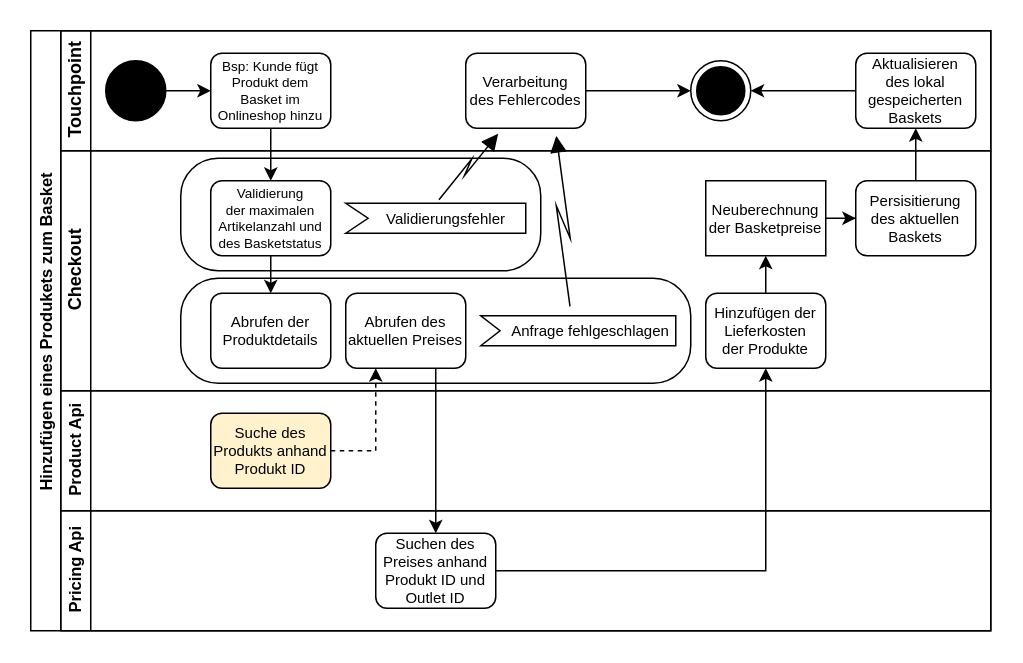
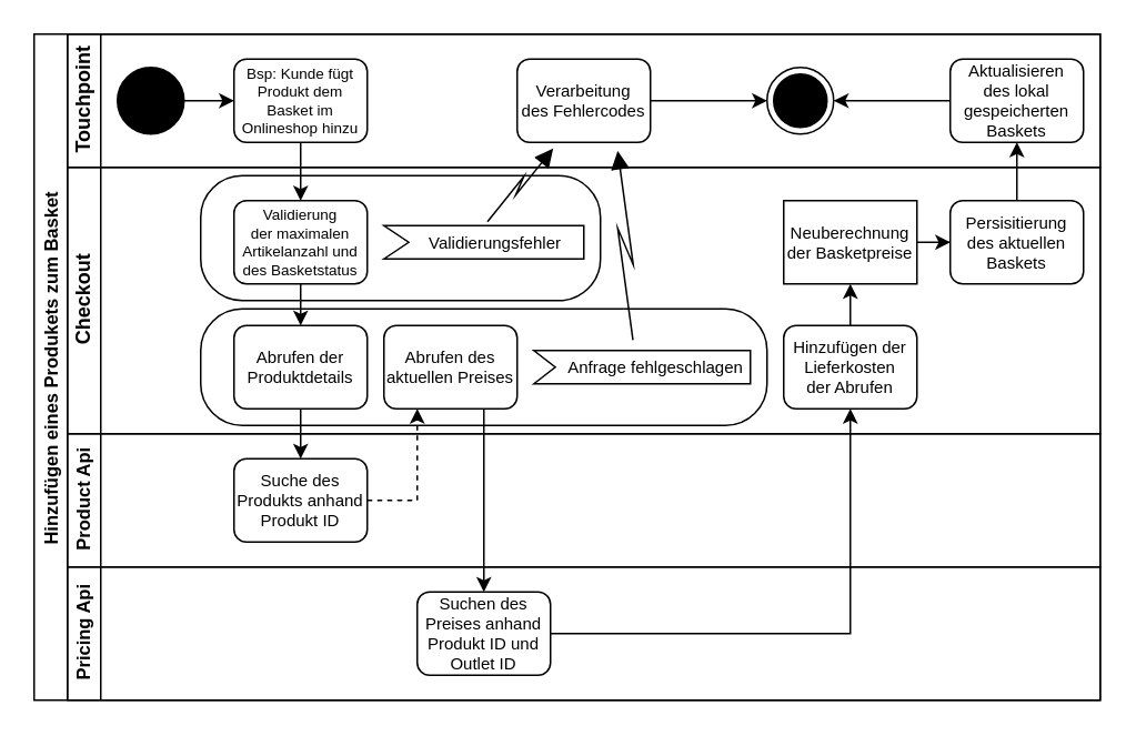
- <mxCell id="23" value="Hinzufügen der&#10;Lieferkosten&#10;der Produkte" style="rounded=1;fontFamily=Helvetica;fontSize=10;fontColor=#000000;align=center;strokeColor=#000000;fillColor=#FFFFFF;" parent="13" vertex="1"><mxGeometry x="430" y="95" width="80" height="50" as="geometry" /></mxCell>
+ <mxCell id="23" value="Hinzufügen der&#10;Lieferkosten&#10;der Abrufen" style="rounded=1;fontFamily=Helvetica;fontSize=10;fontColor=#000000;align=center;strokeColor=#000000;fillColor=#FFFFFF;" parent="13" vertex="1"><mxGeometry x="430" y="95" width="80" height="50" as="geometry" /></mxCell>
+ <mxCell id="37" style="edgeStyle=orthogonalEdgeStyle;rounded=0;orthogonalLoop=1;jettySize=auto;html=1;strokeColor=#000000;" parent="2" source="24" target="28" edge="1"><mxGeometry relative="1" as="geometry" /></mxCell>
- <mxCell id="28" value="Suche des &#10;Produkts anhand&#10;Produkt ID" style="rounded=1;fontFamily=Helvetica;fontSize=10;fontColor=#000000;align=center;strokeColor=#000000;fillColor=#fff2cc;" parent="27" vertex="1"><mxGeometry x="100" y="15" width="80" height="50" as="geometry" /></mxCell>
+ <mxCell id="28" value="Suche des &#10;Produkts anhand&#10;Produkt ID" style="rounded=1;fontFamily=Helvetica;fontSize=10;fontColor=#000000;align=center;strokeColor=#000000;fillColor=#FFFFFF;" parent="27" vertex="1"><mxGeometry x="100" y="15" width="80" height="50" as="geometry" /></mxCell>
